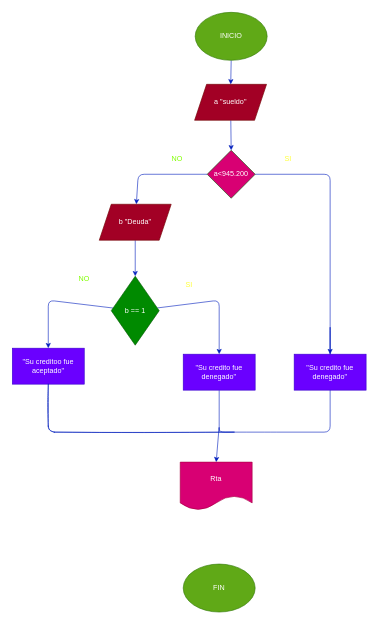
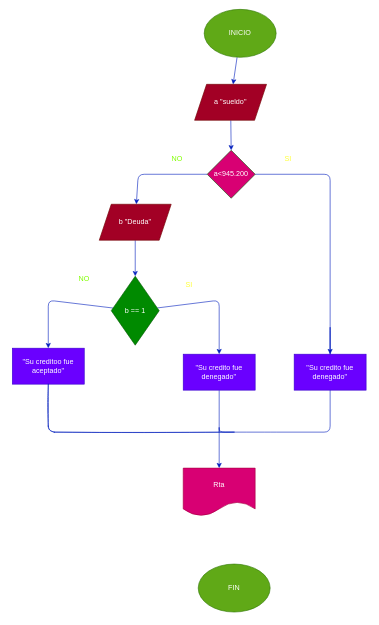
- <mxCell id="3" value="INICIO" style="ellipse;whiteSpace=wrap;html=1;fillColor=#60a917;fontColor=#ffffff;strokeColor=#2D7600;" parent="1" vertex="1"><mxGeometry x="325" width="120" height="80" as="geometry" y="20" /></mxCell>
+ <mxCell id="3" value="INICIO" style="ellipse;whiteSpace=wrap;html=1;fillColor=#60a917;fontColor=#ffffff;strokeColor=#2D7600;" parent="1" vertex="1"><mxGeometry x="340" y="15" width="120" height="80" as="geometry" /></mxCell>
- <mxCell id="17" value="Rta" style="shape=document;whiteSpace=wrap;html=1;boundedLbl=1;fillColor=#d80073;fontColor=#ffffff;strokeColor=#A50040;" parent="1" vertex="1"><mxGeometry x="300" y="770" width="120" height="80" as="geometry" /></mxCell>
+ <mxCell id="17" value="Rta" style="shape=document;whiteSpace=wrap;html=1;boundedLbl=1;fillColor=#d80073;fontColor=#ffffff;strokeColor=#A50040;" parent="1" vertex="1"><mxGeometry x="305" y="780" width="120" height="80" as="geometry" /></mxCell>
- <mxCell id="22" value="&lt;font color=&quot;#ffffff&quot;&gt;FIN&lt;/font&gt;" style="ellipse;whiteSpace=wrap;html=1;fontColor=#ffffff;fillColor=#60a917;strokeColor=#2D7600;" parent="1" vertex="1"><mxGeometry x="305" y="940" width="120" height="80" as="geometry" /></mxCell>
+ <mxCell id="22" value="&lt;font color=&quot;#ffffff&quot;&gt;FIN&lt;/font&gt;" style="ellipse;whiteSpace=wrap;html=1;fontColor=#ffffff;fillColor=#60a917;strokeColor=#2D7600;" parent="1" vertex="1"><mxGeometry x="330" y="940" width="120" height="80" as="geometry" /></mxCell>
